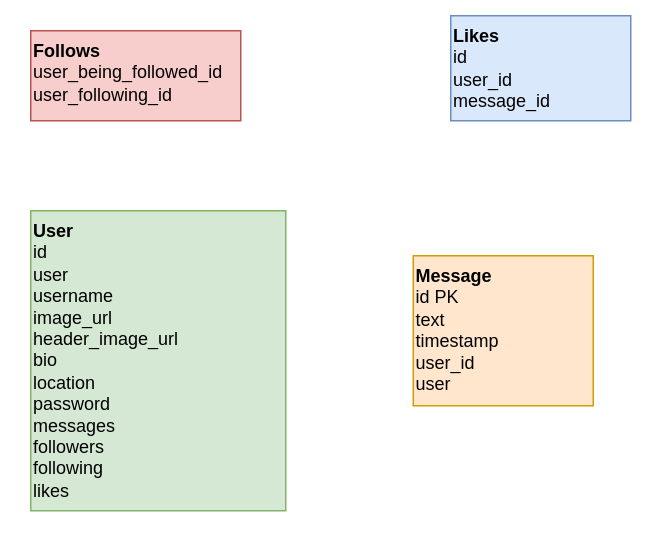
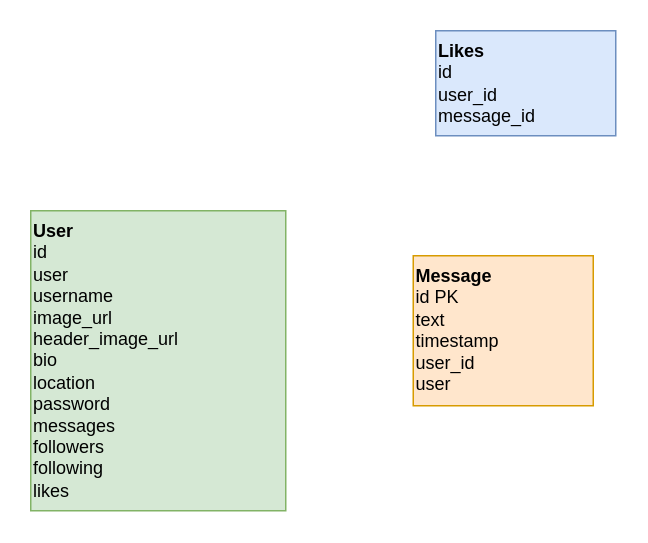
- <mxCell id="3" value="&lt;b&gt;Likes&lt;/b&gt;&lt;br&gt;id&lt;br&gt;user_id&lt;br&gt;message_id" style="rounded=0;whiteSpace=wrap;html=1;fillColor=#dae8fc;strokeColor=#6c8ebf;verticalAlign=top;align=left;" vertex="1" parent="1"><mxGeometry x="300" y="10" width="120" height="70" as="geometry" /></mxCell>
+ <mxCell id="3" value="&lt;b&gt;Likes&lt;/b&gt;&lt;br&gt;id&lt;br&gt;user_id&lt;br&gt;message_id" style="rounded=0;whiteSpace=wrap;html=1;fillColor=#dae8fc;strokeColor=#6c8ebf;verticalAlign=top;align=left;" vertex="1" parent="1"><mxGeometry x="290" y="20" width="120" height="70" as="geometry" /></mxCell>
- <mxCell id="2" value="&lt;b&gt;Follows&lt;/b&gt;&lt;br&gt;user_being_followed_id&lt;br&gt;user_following_id" style="rounded=0;whiteSpace=wrap;html=1;fillColor=#f8cecc;strokeColor=#b85450;verticalAlign=top;align=left;" vertex="1" parent="1"><mxGeometry x="20" y="20" width="140" height="60" as="geometry" /></mxCell>
